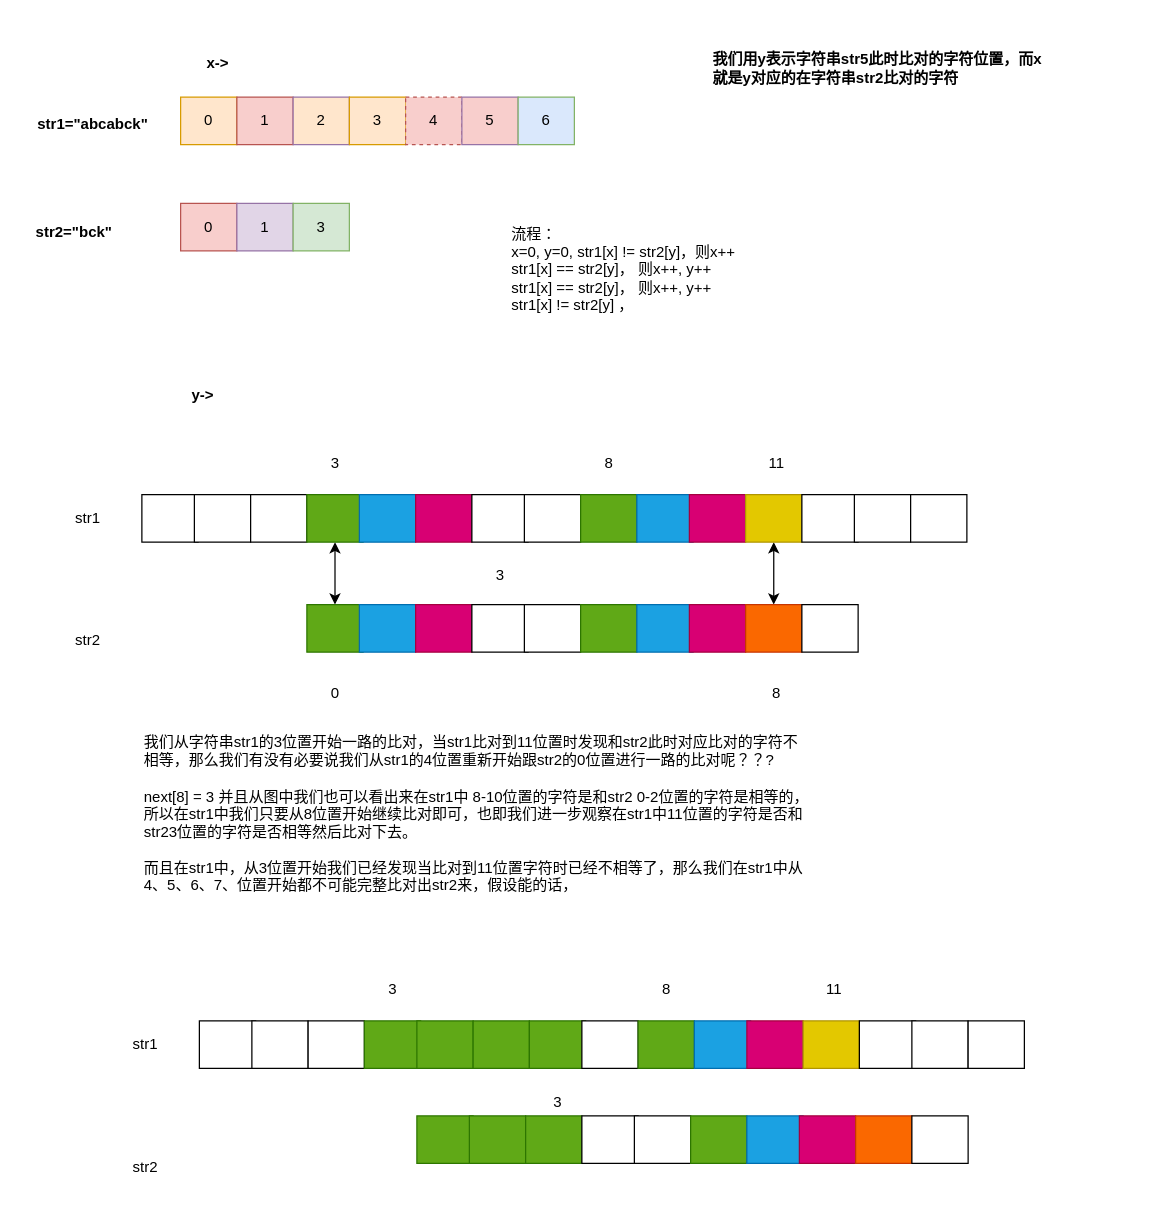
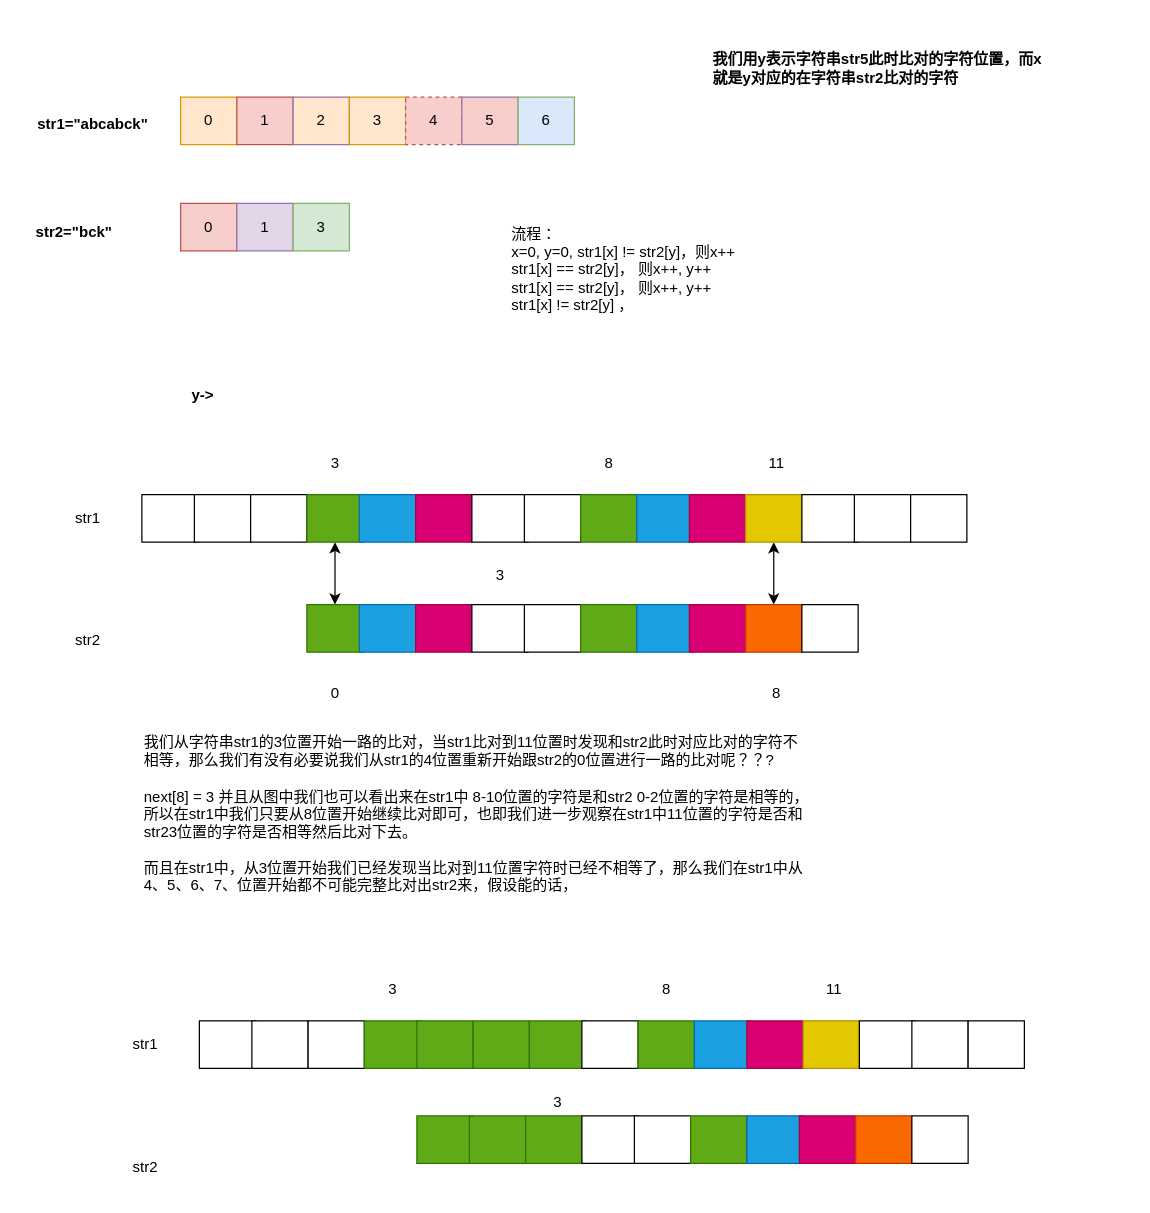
- <mxCell id="16" value="&lt;b&gt;x-&amp;gt;&lt;/b&gt;" style="text;html=1;strokeColor=none;fillColor=none;align=center;verticalAlign=middle;whiteSpace=wrap;rounded=0;" vertex="1" parent="1"><mxGeometry x="144" y="35" width="60" height="30" as="geometry" /></mxCell>
